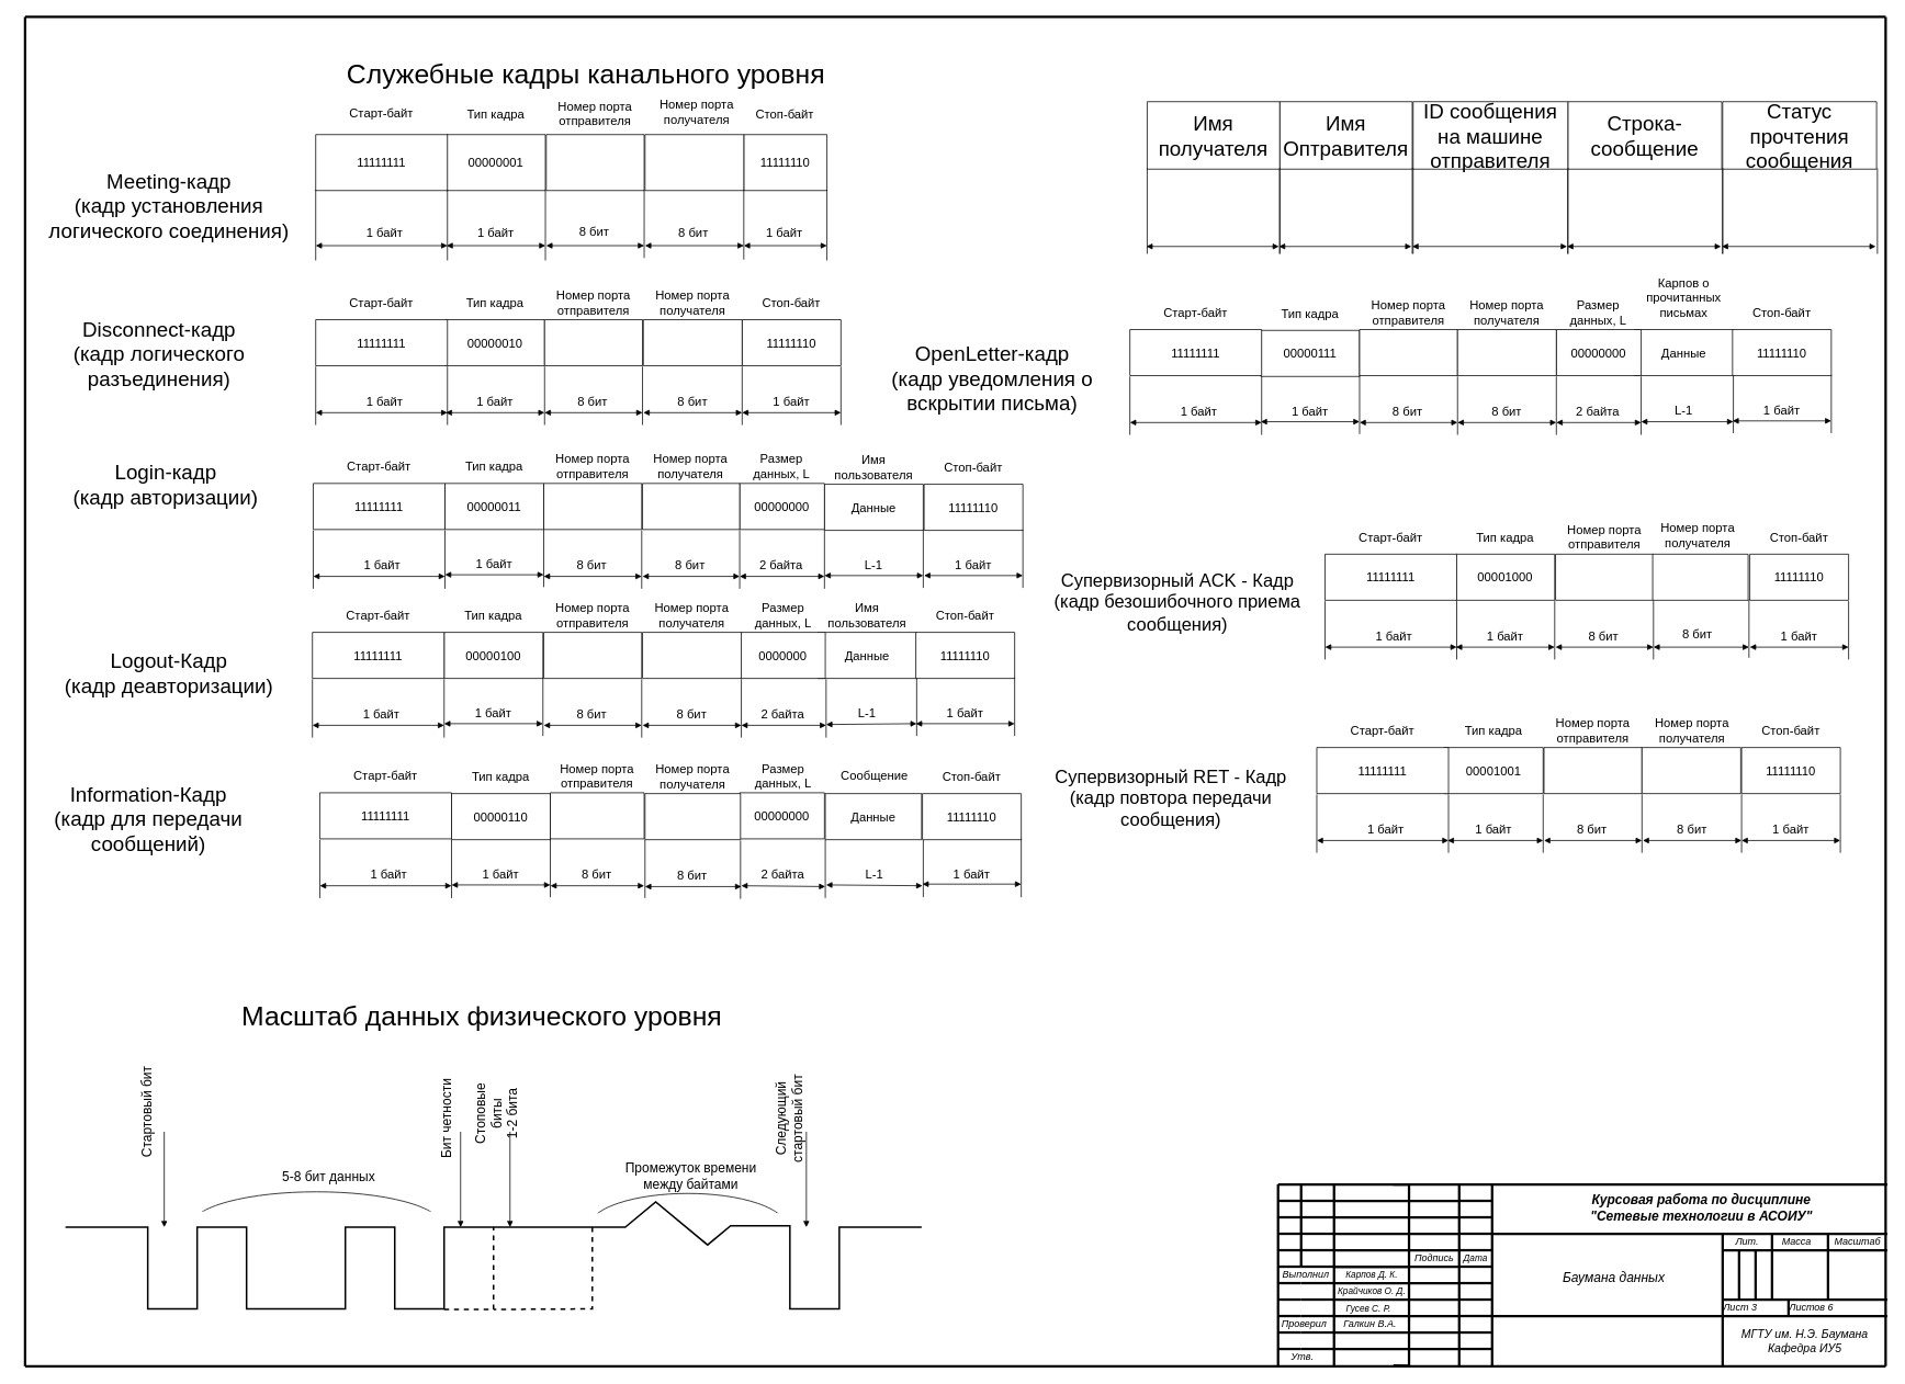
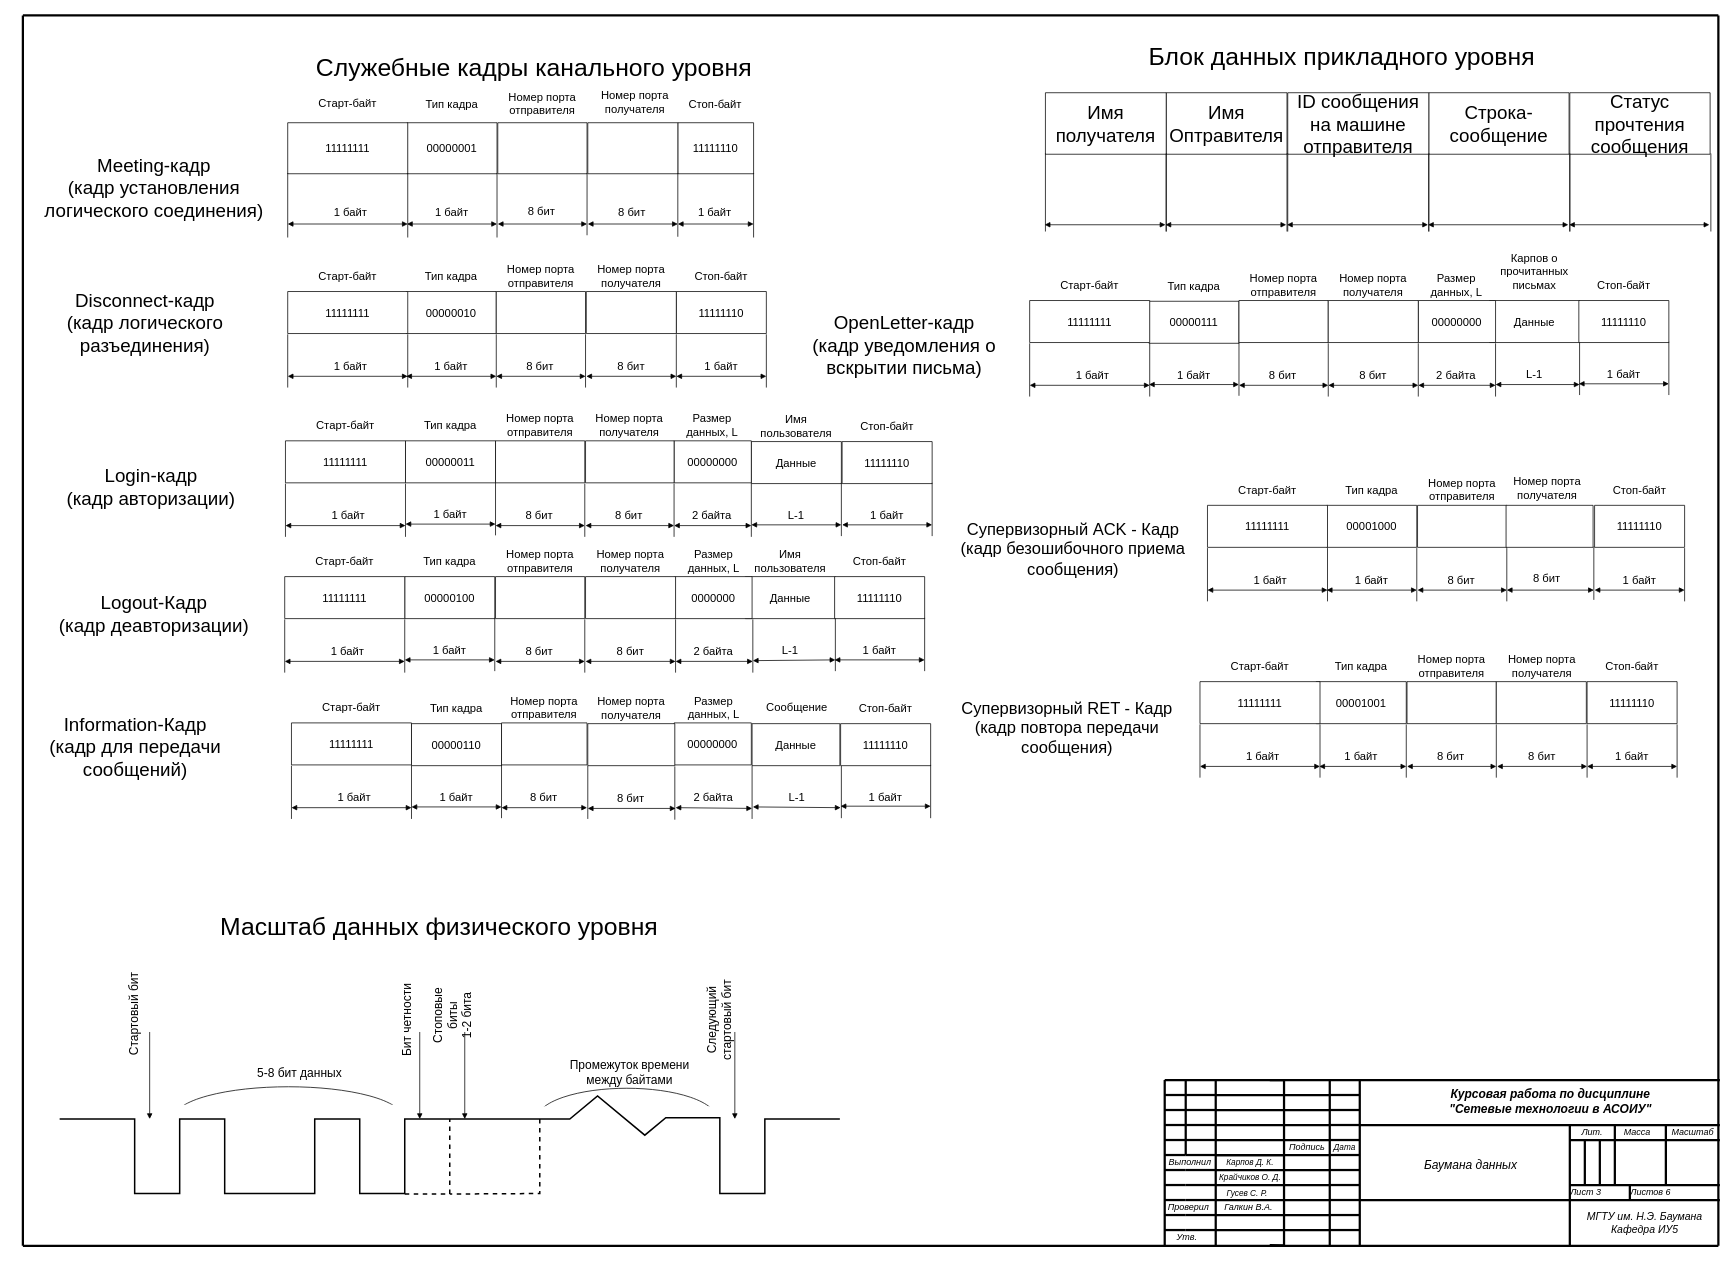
+ <mxCell id="230" value="&lt;p style=&quot;align:left;margin-left:0;margin-right:0;margin-top:0px;margin-bottom:0px;text-indent:0;valign:middle;direction:ltr;&quot;&gt;&lt;font style=&quot;font-size:33px;font-family:Arial;color:#000000;direction:ltr;letter-spacing:0px;line-height:120%;opacity:1&quot;&gt;Блок данных прикладного уровня&lt;/font&gt;&lt;/p&gt;" style="verticalAlign=middle;align=left;vsdxID=316;fillColor=none;gradientColor=none;shape=stencil(nZBRDoQgDERP03+WHsHFe5iISyOCQdT19kIaIxq//Jtp3zTpAFaTaUYNUkwx+F6v1EYD+AUpyRkdKCYFqACrzgf9C352LfuxyWRWg1/yhT/nRE5IsZWuZtCSK8CPeI0e/hF+jV7AJM4PO7KWCyr390bSiNtEtQM=);strokeColor=none;spacingTop=-3;spacingBottom=-3;spacingLeft=-3;spacingRight=-3;labelBackgroundColor=none;rounded=0;html=1;whiteSpace=wrap;" parent="1" vertex="1"><mxGeometry x="1532" y="34" width="540" height="80" as="geometry" /></mxCell>
- <mxCell id="90" value="&lt;font style=&quot;font-size:25px;font-family:Arial;color:#000000;direction:ltr;letter-spacing:0px;line-height:120%;opacity:1&quot;&gt;Login-кадр&lt;br/&gt;(кадр авторизации)&lt;/font&gt;" style="verticalAlign=middle;align=center;vsdxID=93;fillColor=none;gradientColor=none;shape=stencil(nZBRDoQgDERP03+WHsHFe5iISyOCQdT19kIaIxq//Jtp3zTpAFaTaUYNUkwx+F6v1EYD+AUpyRkdKCYFqACrzgf9C352LfuxyWRWg1/yhT/nRE5IsZWuZtCSK8CPeI0e/hF+jV7AJM4PO7KWCyr390bSiNtEtQM=);strokeColor=none;spacingTop=-3;spacingBottom=-3;spacingLeft=-3;spacingRight=-3;labelBackgroundColor=none;rounded=0;html=1;whiteSpace=wrap;" parent="1" vertex="1"><mxGeometry x="41" y="529" width="320" height="118" as="geometry" /></mxCell>
+ <mxCell id="90" value="&lt;font style=&quot;font-size:25px;font-family:Arial;color:#000000;direction:ltr;letter-spacing:0px;line-height:120%;opacity:1&quot;&gt;Login-кадр&lt;br/&gt;(кадр авторизации)&lt;/font&gt;" style="verticalAlign=middle;align=center;vsdxID=93;fillColor=none;gradientColor=none;shape=stencil(nZBRDoQgDERP03+WHsHFe5iISyOCQdT19kIaIxq//Jtp3zTpAFaTaUYNUkwx+F6v1EYD+AUpyRkdKCYFqACrzgf9C352LfuxyWRWg1/yhT/nRE5IsZWuZtCSK8CPeI0e/hF+jV7AJM4PO7KWCyr390bSiNtEtQM=);strokeColor=none;spacingTop=-3;spacingBottom=-3;spacingLeft=-3;spacingRight=-3;labelBackgroundColor=none;rounded=0;html=1;whiteSpace=wrap;" parent="1" vertex="1"><mxGeometry x="41" y="589" width="320" height="118" as="geometry" /></mxCell>
